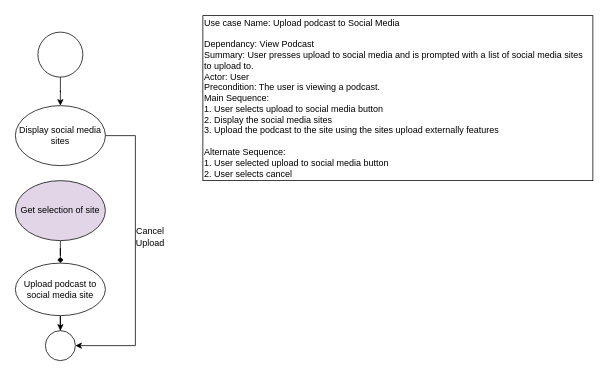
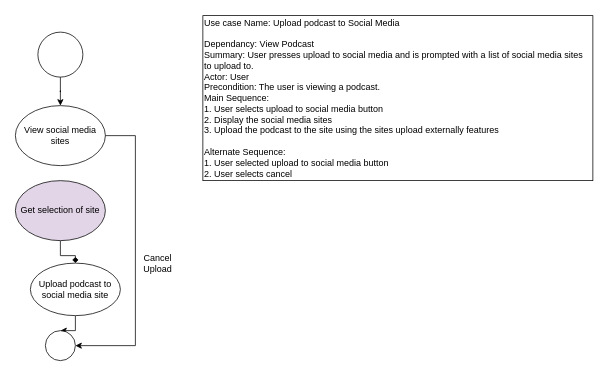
- <mxCell id="4" value="Display social media sites" style="ellipse;whiteSpace=wrap;html=1;" parent="1" vertex="1"><mxGeometry x="20" y="140" width="120" height="80" as="geometry" /></mxCell>
+ <mxCell id="4" value="View social media sites" style="ellipse;whiteSpace=wrap;html=1;" parent="1" vertex="1"><mxGeometry x="20" y="140" width="120" height="80" as="geometry" /></mxCell>
- <mxCell id="12" value="Cancel Upload" style="text;html=1;strokeColor=none;fillColor=none;align=center;verticalAlign=middle;whiteSpace=wrap;rounded=0;" vertex="1" parent="1"><mxGeometry x="160" y="300" width="80" height="30" as="geometry" /></mxCell>
+ <mxCell id="12" value="Cancel Upload" style="text;html=1;strokeColor=none;fillColor=none;align=center;verticalAlign=middle;whiteSpace=wrap;rounded=0;" vertex="1" parent="1"><mxGeometry x="170" y="335" width="80" height="30" as="geometry" /></mxCell>
- <mxCell id="6" value="Upload podcast to social media site" style="ellipse;whiteSpace=wrap;html=1;" parent="1" vertex="1"><mxGeometry x="20" y="350" width="120" height="70" as="geometry" /></mxCell>
+ <mxCell id="6" value="Upload podcast to social media site" style="ellipse;whiteSpace=wrap;html=1;" parent="1" vertex="1"><mxGeometry x="40" y="350" width="120" height="70" as="geometry" /></mxCell>
